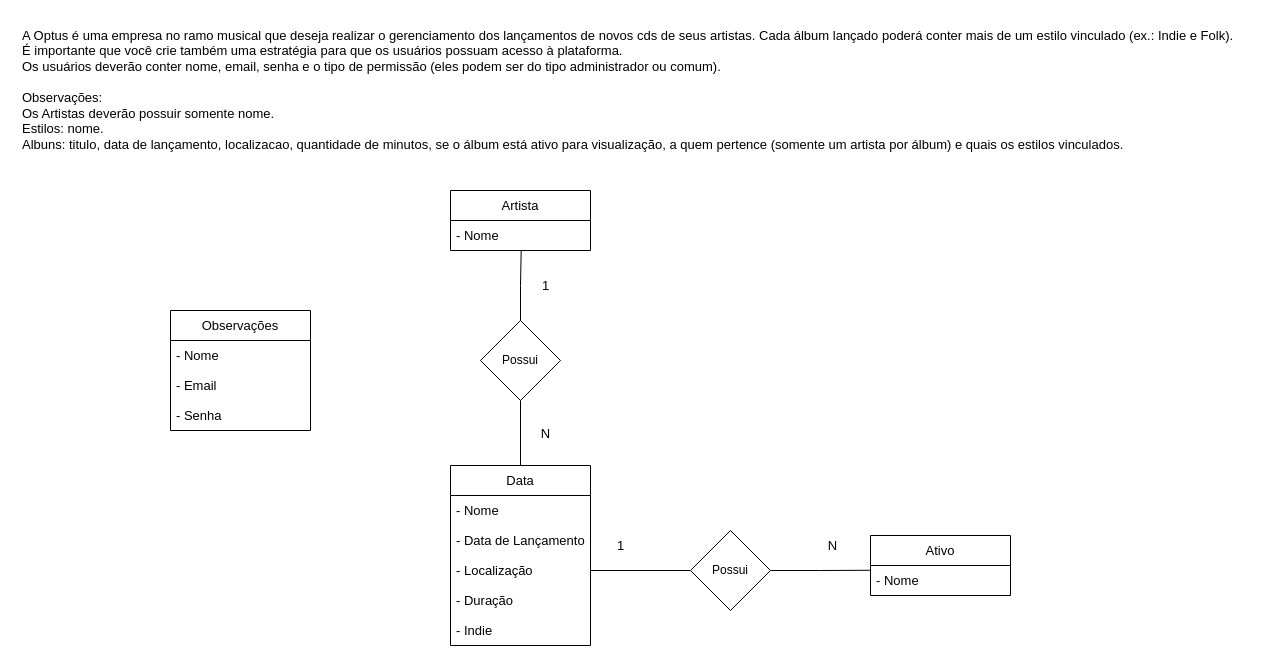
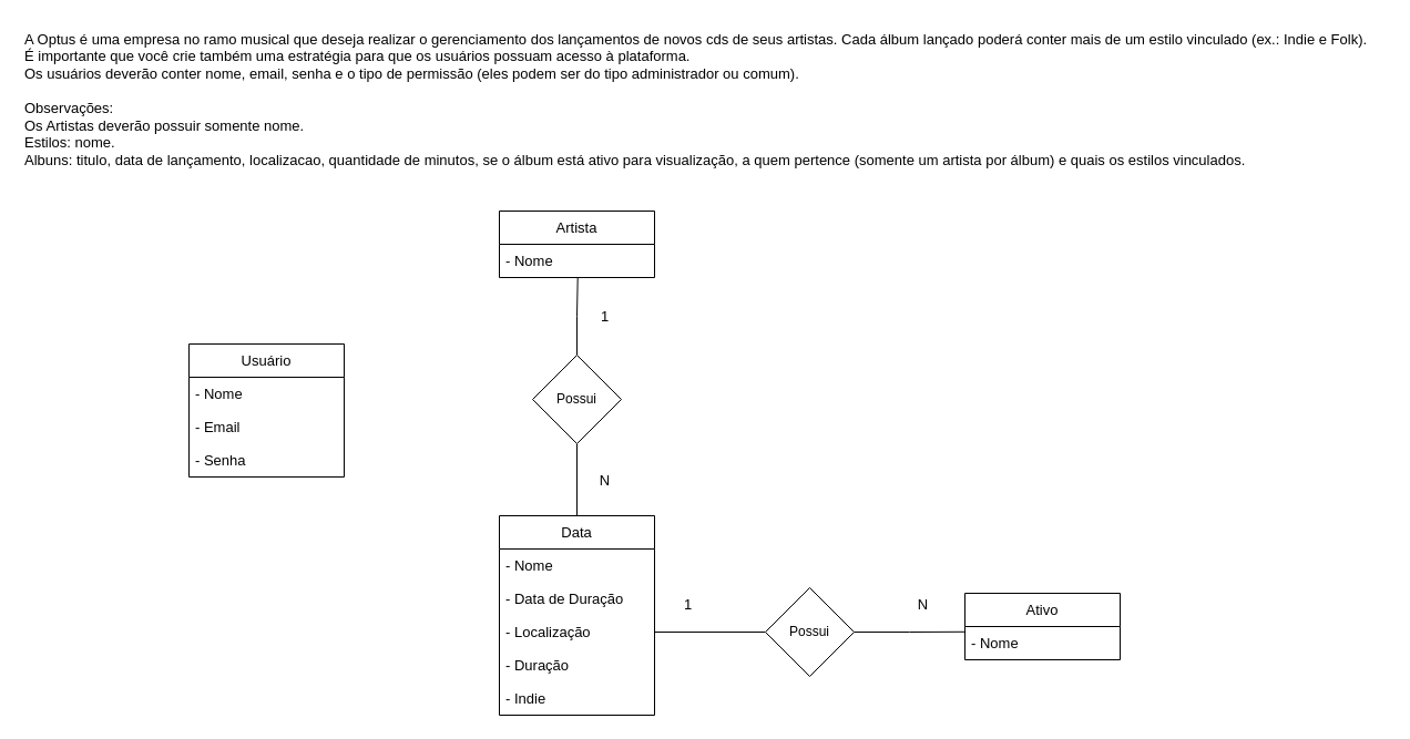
- <mxCell id="3" value="&lt;font style=&quot;font-size: 13px;&quot;&gt;Observações&lt;/font&gt;" style="swimlane;fontStyle=0;childLayout=stackLayout;horizontal=1;startSize=30;horizontalStack=0;resizeParent=1;resizeParentMax=0;resizeLast=0;collapsible=1;marginBottom=0;whiteSpace=wrap;html=1;" vertex="1" parent="1"><mxGeometry x="170" y="310" width="140" height="120" as="geometry" /></mxCell>
+ <mxCell id="3" value="&lt;font style=&quot;font-size: 13px;&quot;&gt;Usuário&lt;/font&gt;" style="swimlane;fontStyle=0;childLayout=stackLayout;horizontal=1;startSize=30;horizontalStack=0;resizeParent=1;resizeParentMax=0;resizeLast=0;collapsible=1;marginBottom=0;whiteSpace=wrap;html=1;" vertex="1" parent="1"><mxGeometry x="170" y="310" width="140" height="120" as="geometry" /></mxCell>
- <mxCell id="11" value="&lt;span style=&quot;font-size: 13px;&quot;&gt;- Data de Lançamento&lt;/span&gt;" style="text;strokeColor=none;fillColor=none;align=left;verticalAlign=middle;spacingLeft=4;spacingRight=4;overflow=hidden;points=[[0,0.5],[1,0.5]];portConstraint=eastwest;rotatable=0;whiteSpace=wrap;html=1;" vertex="1" parent="9"><mxGeometry y="60" width="140" height="30" as="geometry" /></mxCell>
+ <mxCell id="11" value="&lt;span style=&quot;font-size: 13px;&quot;&gt;- Data de Duração&lt;/span&gt;" style="text;strokeColor=none;fillColor=none;align=left;verticalAlign=middle;spacingLeft=4;spacingRight=4;overflow=hidden;points=[[0,0.5],[1,0.5]];portConstraint=eastwest;rotatable=0;whiteSpace=wrap;html=1;" vertex="1" parent="9"><mxGeometry y="60" width="140" height="30" as="geometry" /></mxCell>
